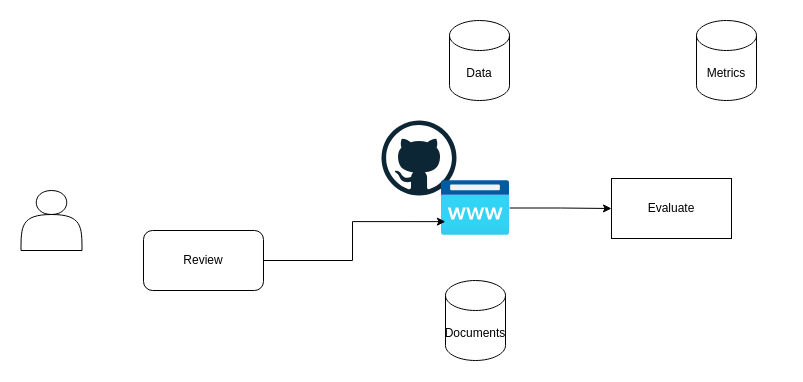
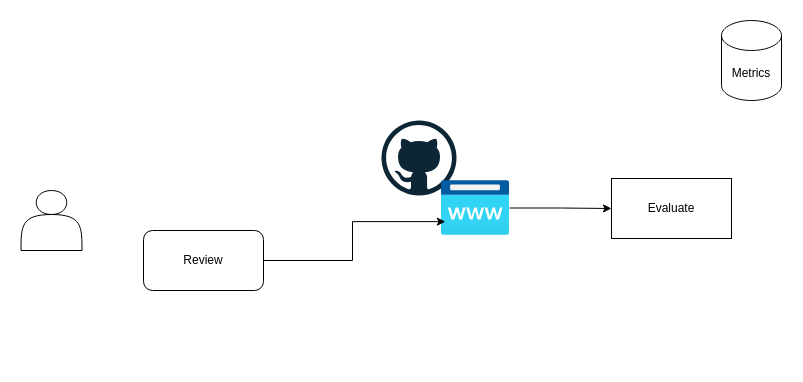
- <mxCell id="10" value="Data" style="shape=cylinder3;whiteSpace=wrap;html=1;boundedLbl=1;backgroundOutline=1;size=15;" vertex="1" parent="1"><mxGeometry x="449" y="20" width="60" height="80" as="geometry" /></mxCell>
- <mxCell id="2" value="Metrics" style="shape=cylinder3;whiteSpace=wrap;html=1;boundedLbl=1;backgroundOutline=1;size=15;" vertex="1" parent="1"><mxGeometry x="696" y="20" width="60" height="80" as="geometry" /></mxCell>
+ <mxCell id="2" value="Metrics" style="shape=cylinder3;whiteSpace=wrap;html=1;boundedLbl=1;backgroundOutline=1;size=15;" vertex="1" parent="1"><mxGeometry x="721" y="20" width="60" height="80" as="geometry" /></mxCell>
- <mxCell id="11" value="Documents" style="shape=cylinder3;whiteSpace=wrap;html=1;boundedLbl=1;backgroundOutline=1;size=15;" vertex="1" parent="1"><mxGeometry x="445" y="280" width="60" height="80" as="geometry" /></mxCell>
